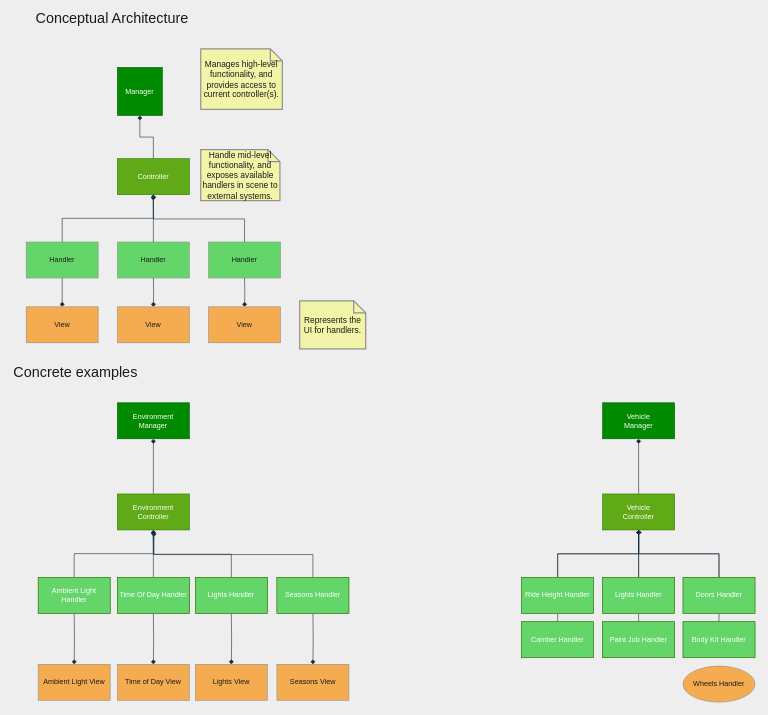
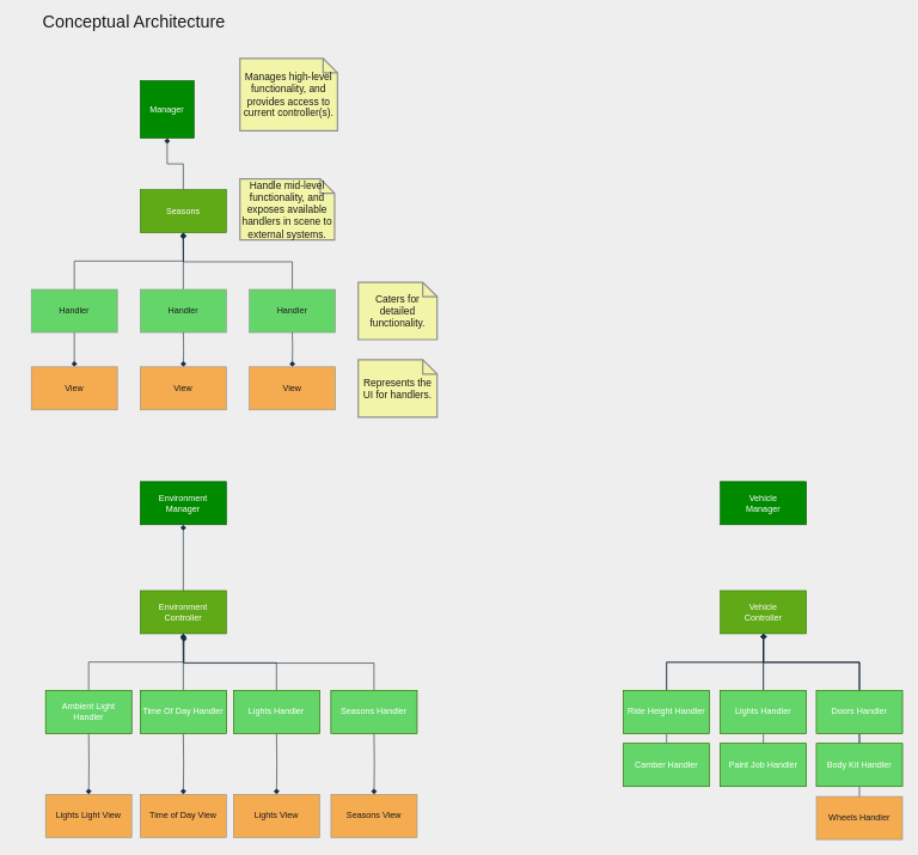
- <mxCell id="4" value="Controller" style="rounded=0;whiteSpace=wrap;html=1;fillColor=#60a917;strokeColor=#2D7600;fontColor=#ffffff;" parent="1" vertex="1"><mxGeometry x="195" y="264" width="120" height="60" as="geometry" /></mxCell>
+ <mxCell id="4" value="Seasons" style="rounded=0;whiteSpace=wrap;html=1;fillColor=#60a917;strokeColor=#2D7600;fontColor=#ffffff;" parent="1" vertex="1"><mxGeometry x="195" y="264" width="120" height="60" as="geometry" /></mxCell>
+ <mxCell id="14" value="Caters for detailed functionality." style="shape=note;strokeWidth=2;fontSize=14;size=20;whiteSpace=wrap;html=1;strokeColor=#909090;fontColor=#1A1A1A;fillColor=#F2F5A7;" parent="1" vertex="1"><mxGeometry x="499" y="393" width="110.0" height="80" as="geometry" /></mxCell>
- <mxCell id="42" value="Concrete examples" style="text;html=1;strokeColor=none;fillColor=none;align=left;verticalAlign=middle;whiteSpace=wrap;rounded=0;fontSize=24;fontColor=#1A1A1A;" parent="1" vertex="1"><mxGeometry x="20" y="610" width="247" height="20" as="geometry" /></mxCell>
- <mxCell id="26" style="edgeStyle=orthogonalEdgeStyle;rounded=0;orthogonalLoop=1;jettySize=auto;html=1;entryX=0.5;entryY=1;entryDx=0;entryDy=0;endArrow=diamond;endFill=1;labelBackgroundColor=#EEEEEE;strokeColor=#182E3E;fontColor=#1A1A1A;" parent="1" source="27" target="25" edge="1"><mxGeometry relative="1" as="geometry" /></mxCell>
+ <mxCell id="31" style="edgeStyle=orthogonalEdgeStyle;rounded=0;orthogonalLoop=1;jettySize=auto;html=1;entryX=0.5;entryY=1;entryDx=0;entryDy=0;endArrow=diamond;endFill=1;exitX=0.5;exitY=0;exitDx=0;exitDy=0;labelBackgroundColor=#EEEEEE;strokeColor=#182E3E;fontColor=#1A1A1A;" parent="1" source="44" target="27" edge="1"><mxGeometry relative="1" as="geometry"><mxPoint x="1159" y="1144" as="sourcePoint" /><Array as="points"><mxPoint x="1198" y="923" /><mxPoint x="1064" y="923" /></Array></mxGeometry></mxCell>
- <mxCell id="51" value="Ambient Light View" style="rounded=0;whiteSpace=wrap;html=1;fillColor=#F5AB50;strokeColor=#909090;fontColor=#1A1A1A;" parent="1" vertex="1"><mxGeometry x="63" y="1107" width="120" height="60" as="geometry" /></mxCell>
+ <mxCell id="51" value="Lights Light View" style="rounded=0;whiteSpace=wrap;html=1;fillColor=#F5AB50;strokeColor=#909090;fontColor=#1A1A1A;" parent="1" vertex="1"><mxGeometry x="63" y="1107" width="120" height="60" as="geometry" /></mxCell>
- <mxCell id="44" value="Wheels Handler" style="ellipse;whiteSpace=wrap;html=1;fillColor=#F5AB50;strokeColor=#909090;fontColor=#1A1A1A;" parent="1" vertex="1"><mxGeometry x="1138" y="1110" width="120" height="60" as="geometry" /></mxCell>
+ <mxCell id="44" value="Wheels Handler" style="rounded=0;whiteSpace=wrap;html=1;fillColor=#F5AB50;strokeColor=#909090;fontColor=#1A1A1A;" parent="1" vertex="1"><mxGeometry x="1138" y="1110" width="120" height="60" as="geometry" /></mxCell>
